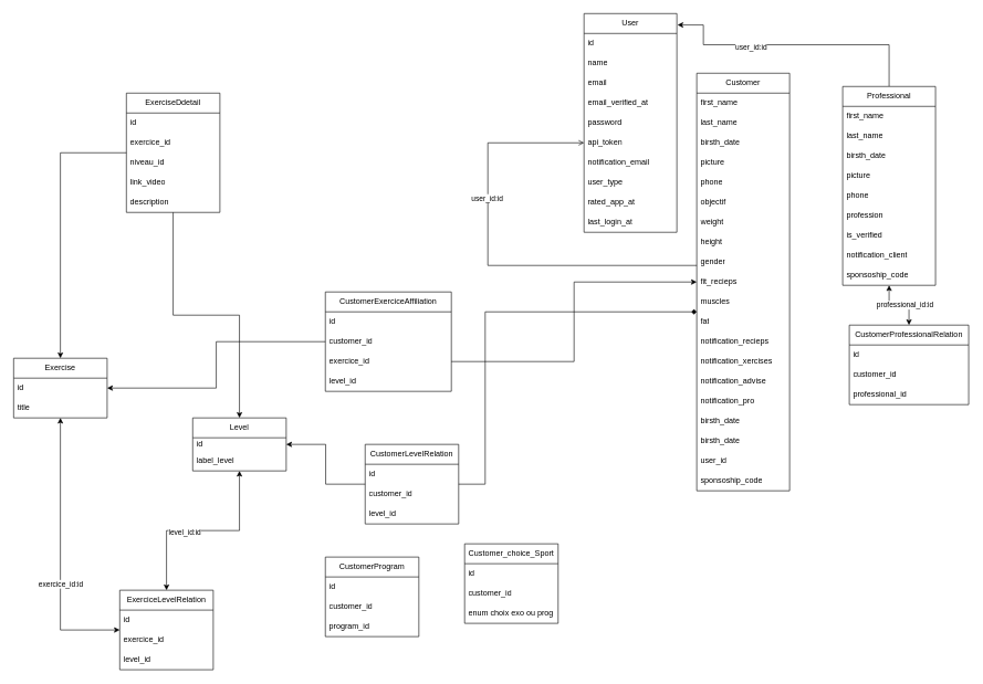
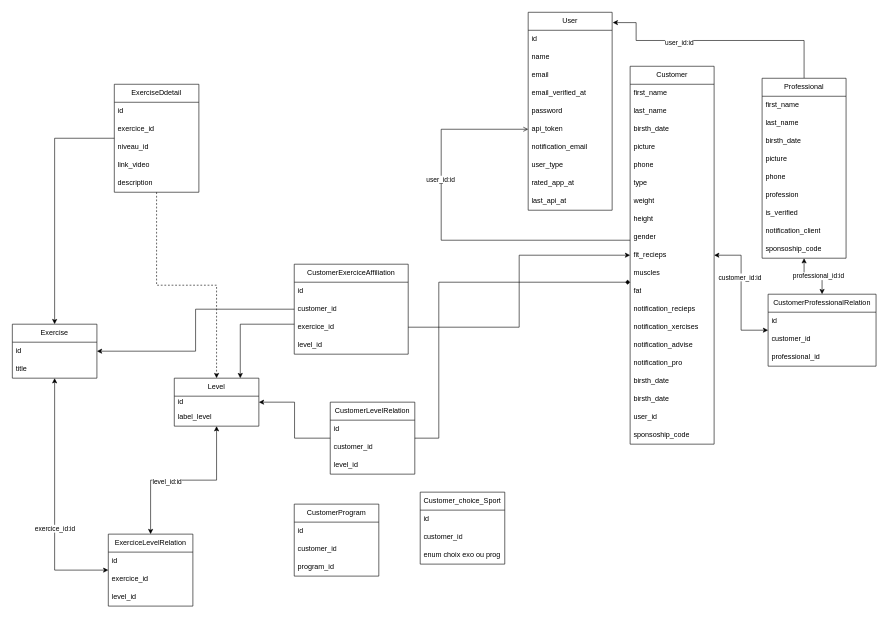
- <mxCell id="21" value="objectif&amp;nbsp;" style="text;strokeColor=none;fillColor=none;align=left;verticalAlign=middle;spacingLeft=4;spacingRight=4;overflow=hidden;points=[[0,0.5],[1,0.5]];portConstraint=eastwest;rotatable=0;whiteSpace=wrap;html=1;" vertex="1" parent="15"><mxGeometry y="180" width="140" height="30" as="geometry" /></mxCell>
+ <mxCell id="21" value="type&amp;nbsp;" style="text;strokeColor=none;fillColor=none;align=left;verticalAlign=middle;spacingLeft=4;spacingRight=4;overflow=hidden;points=[[0,0.5],[1,0.5]];portConstraint=eastwest;rotatable=0;whiteSpace=wrap;html=1;" vertex="1" parent="15"><mxGeometry y="180" width="140" height="30" as="geometry" /></mxCell>
- <mxCell id="12" value="last_login_at" style="text;strokeColor=none;fillColor=none;align=left;verticalAlign=middle;spacingLeft=4;spacingRight=4;overflow=hidden;points=[[0,0.5],[1,0.5]];portConstraint=eastwest;rotatable=0;whiteSpace=wrap;html=1;" vertex="1" parent="2"><mxGeometry y="300" width="140" height="30" as="geometry" /></mxCell>
+ <mxCell id="12" value="last_api_at" style="text;strokeColor=none;fillColor=none;align=left;verticalAlign=middle;spacingLeft=4;spacingRight=4;overflow=hidden;points=[[0,0.5],[1,0.5]];portConstraint=eastwest;rotatable=0;whiteSpace=wrap;html=1;" vertex="1" parent="2"><mxGeometry y="300" width="140" height="30" as="geometry" /></mxCell>
+ <mxCell id="50" style="edgeStyle=orthogonalEdgeStyle;rounded=0;orthogonalLoop=1;jettySize=auto;html=1;startArrow=classic;startFill=1;" edge="1" parent="1" source="52" target="15"><mxGeometry relative="1" as="geometry" /></mxCell>
+ <mxCell id="51" value="customer_id:id" style="edgeLabel;html=1;align=center;verticalAlign=middle;resizable=0;points=[];" vertex="1" connectable="0" parent="50"><mxGeometry x="0.243" y="3" relative="1" as="geometry"><mxPoint as="offset" /></mxGeometry></mxCell>
- <mxCell id="71" style="edgeStyle=orthogonalEdgeStyle;rounded=0;orthogonalLoop=1;jettySize=auto;html=1;entryX=0.5;entryY=0;entryDx=0;entryDy=0;" edge="1" parent="1" source="72" target="67"><mxGeometry relative="1" as="geometry" /></mxCell>
+ <mxCell id="71" style="edgeStyle=orthogonalEdgeStyle;rounded=0;orthogonalLoop=1;jettySize=auto;html=1;entryX=0.5;entryY=0;entryDx=0;entryDy=0;dashed=1;" edge="1" parent="1" source="72" target="67"><mxGeometry relative="1" as="geometry" /></mxCell>
+ <mxCell id="85" style="edgeStyle=orthogonalEdgeStyle;rounded=0;orthogonalLoop=1;jettySize=auto;html=1;" edge="1" parent="1" source="86" target="67"><mxGeometry relative="1" as="geometry"><Array as="points"><mxPoint y="540" x="400" /></Array></mxGeometry></mxCell>
